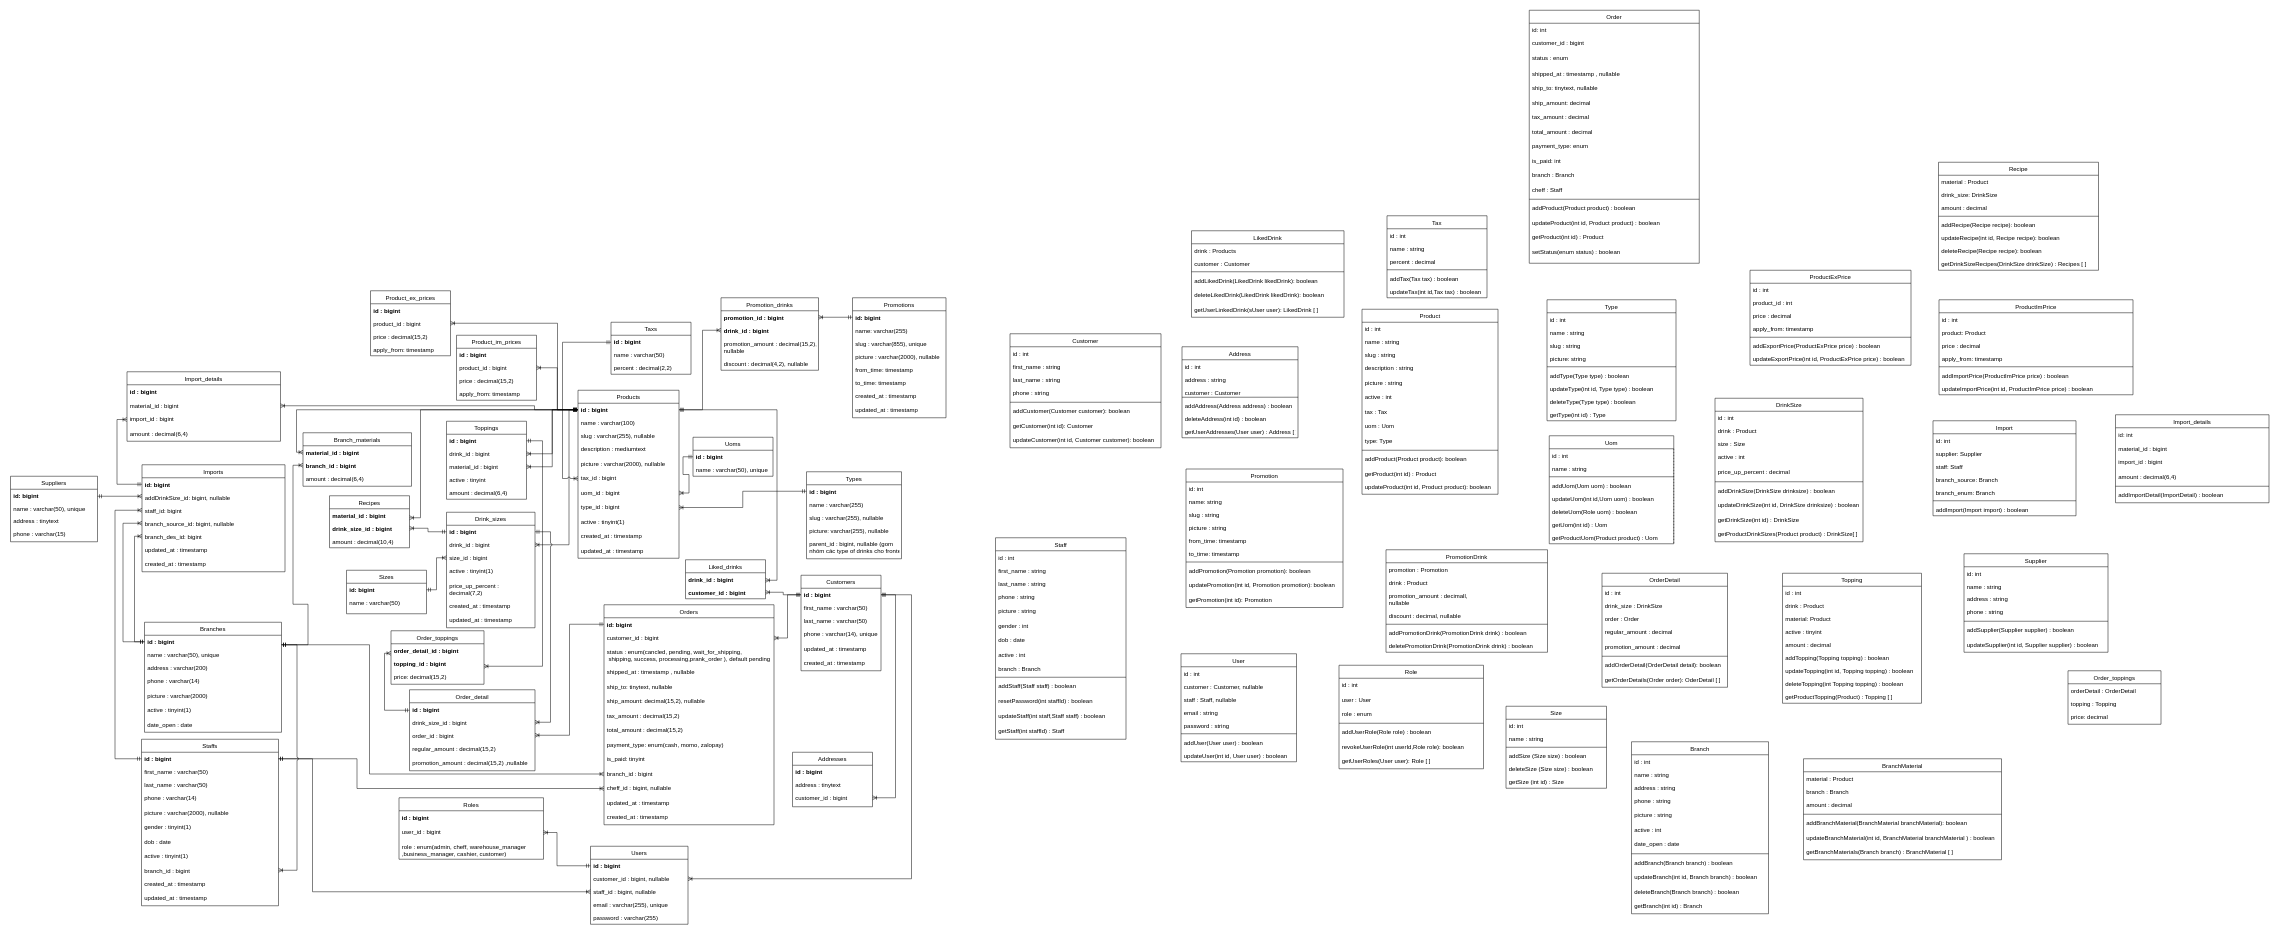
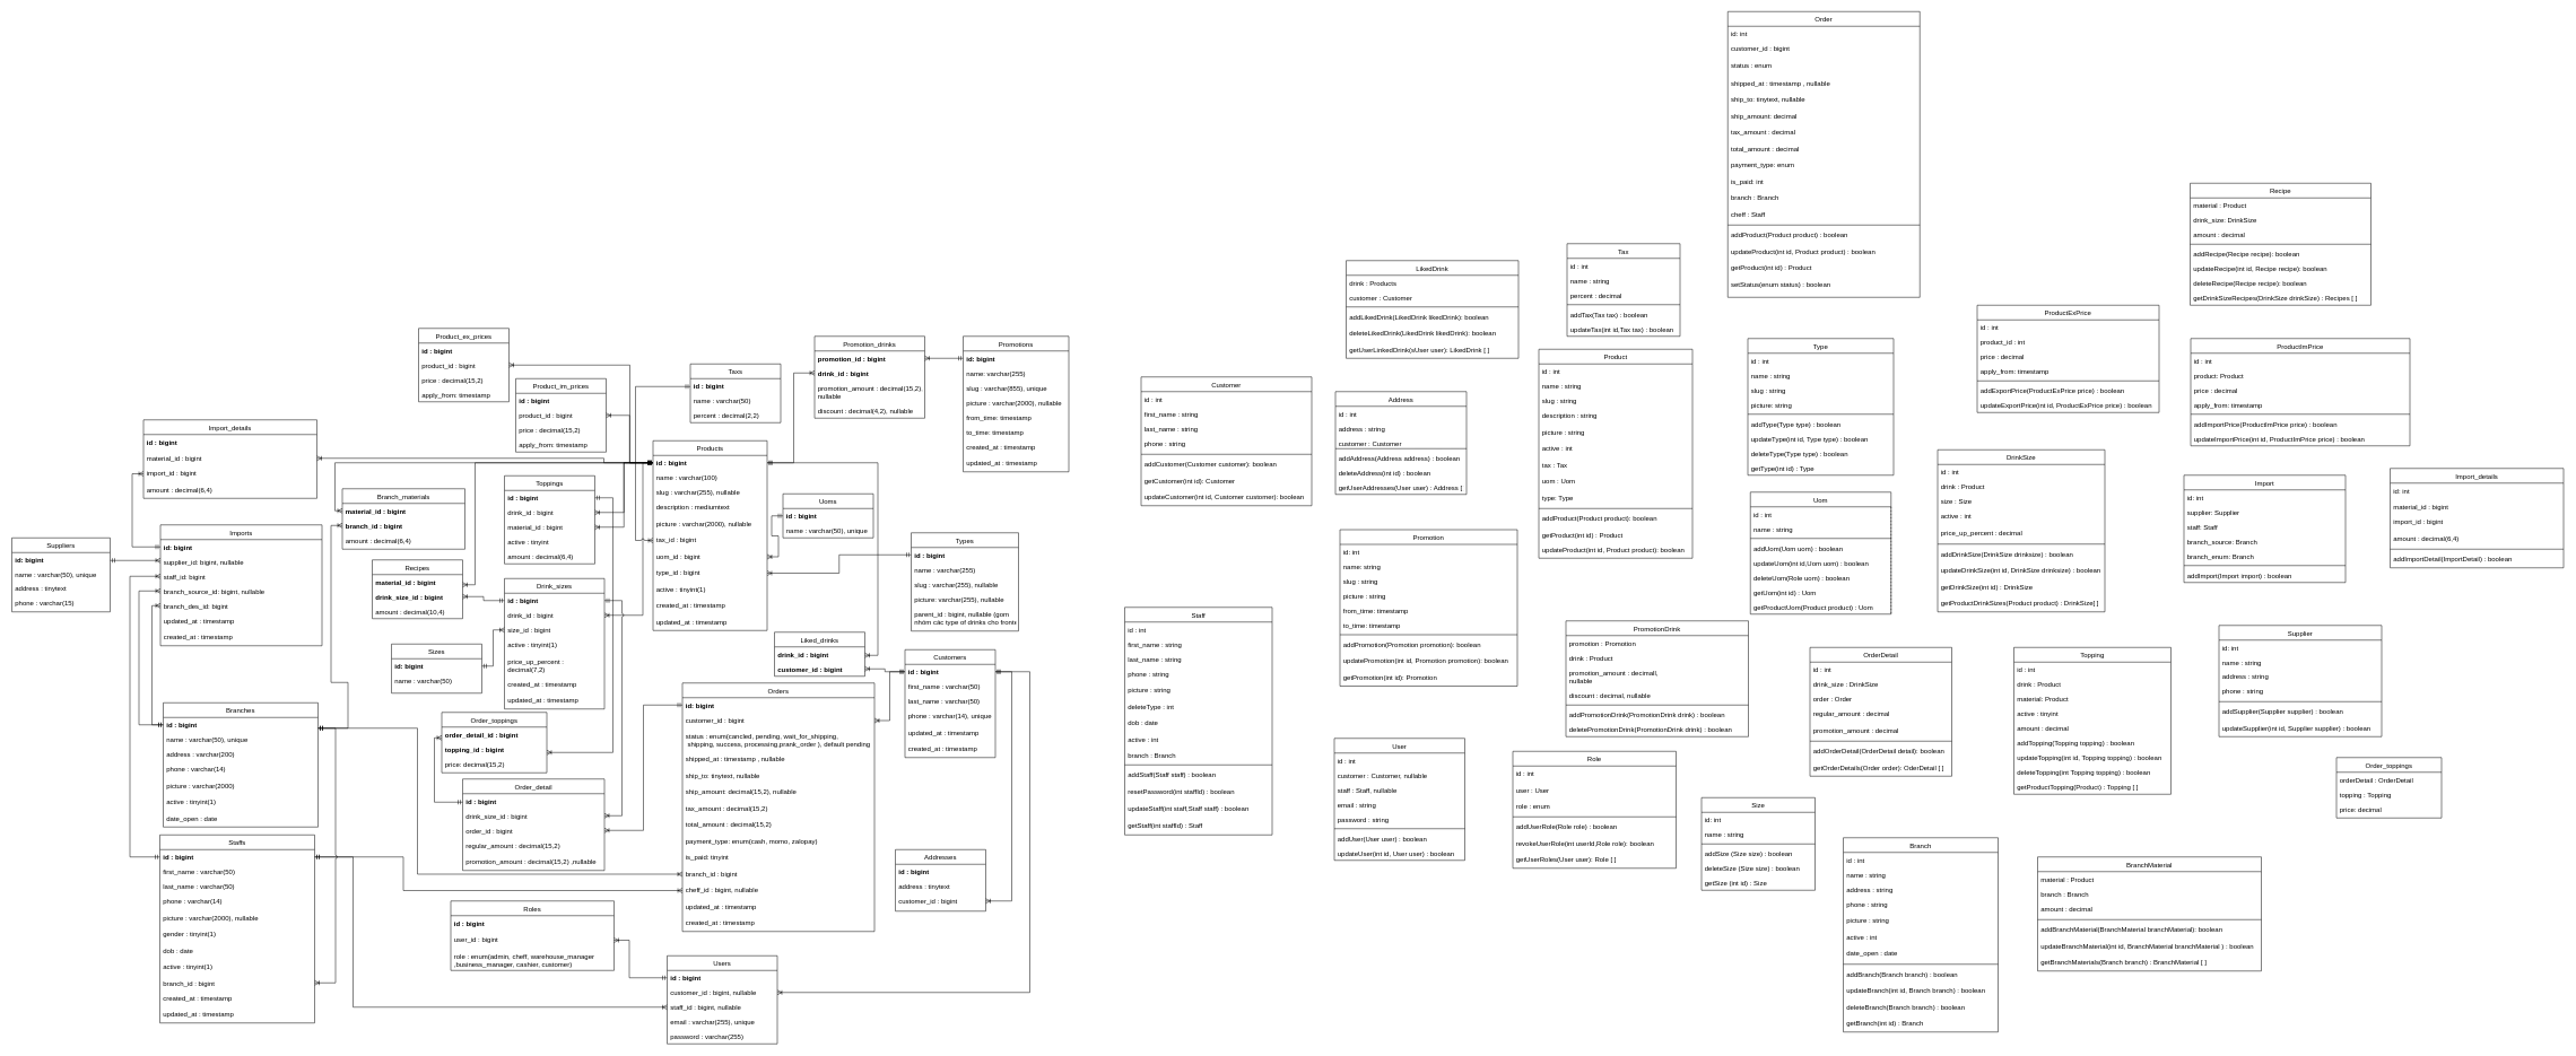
- <mxCell id="113" value="addDrinkSize_id: bigint, nullable" style="text;align=left;verticalAlign=top;spacingLeft=4;spacingRight=4;overflow=hidden;rotatable=0;points=[[0,0.5],[1,0.5]];portConstraint=eastwest;" parent="111" vertex="1"><mxGeometry y="52" width="286" height="26" as="geometry" /></mxCell>
+ <mxCell id="113" value="supplier_id: bigint, nullable" style="text;align=left;verticalAlign=top;spacingLeft=4;spacingRight=4;overflow=hidden;rotatable=0;points=[[0,0.5],[1,0.5]];portConstraint=eastwest;" parent="111" vertex="1"><mxGeometry y="52" width="286" height="26" as="geometry" /></mxCell>
- <mxCell id="218" value="gender : int" style="text;align=left;verticalAlign=top;spacingLeft=4;spacingRight=4;overflow=hidden;rotatable=0;points=[[0,0.5],[1,0.5]];portConstraint=eastwest;fontStyle=0" parent="212" vertex="1"><mxGeometry y="162" width="261" height="29" as="geometry" /></mxCell>
+ <mxCell id="218" value="deleteType : int" style="text;align=left;verticalAlign=top;spacingLeft=4;spacingRight=4;overflow=hidden;rotatable=0;points=[[0,0.5],[1,0.5]];portConstraint=eastwest;fontStyle=0" parent="212" vertex="1"><mxGeometry y="162" width="261" height="29" as="geometry" /></mxCell>
